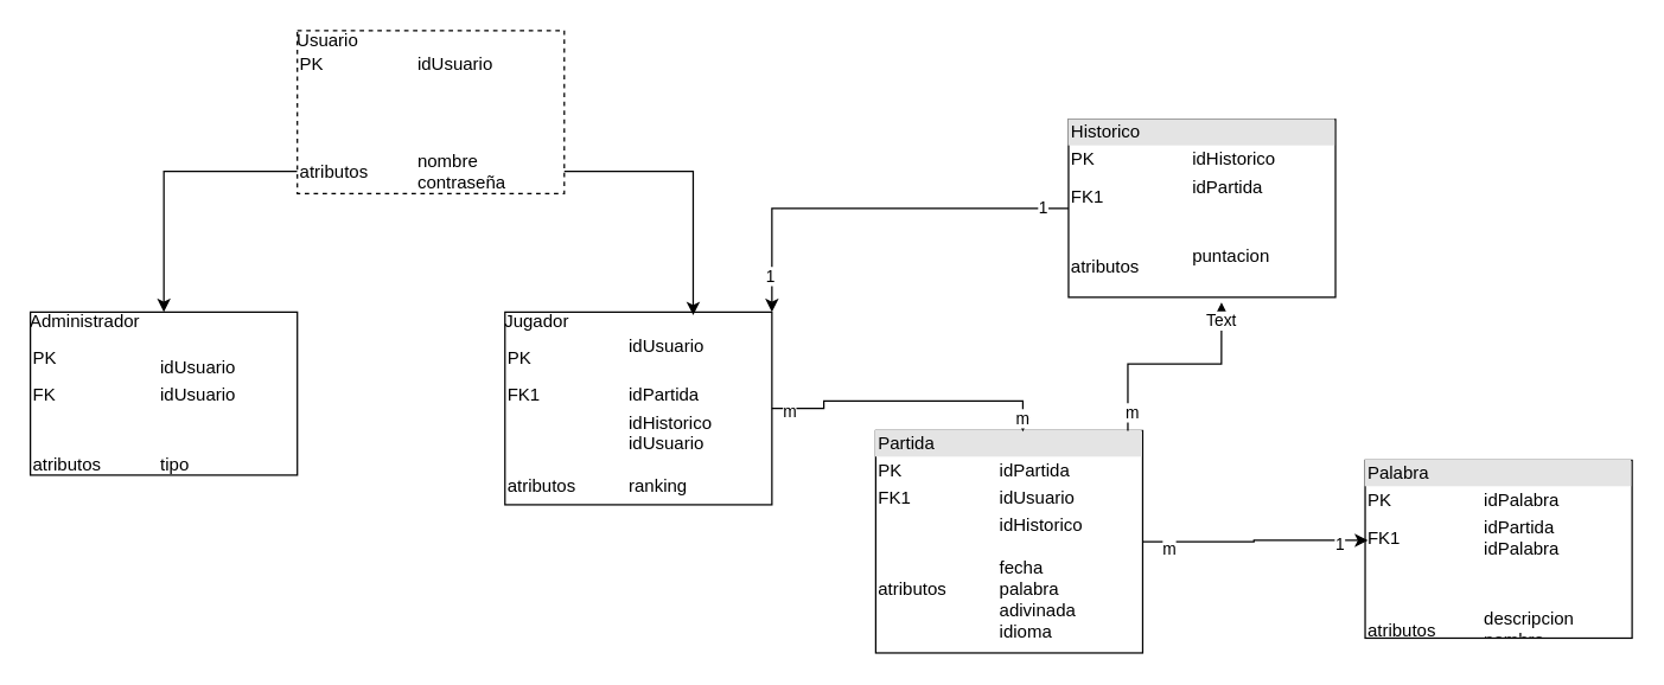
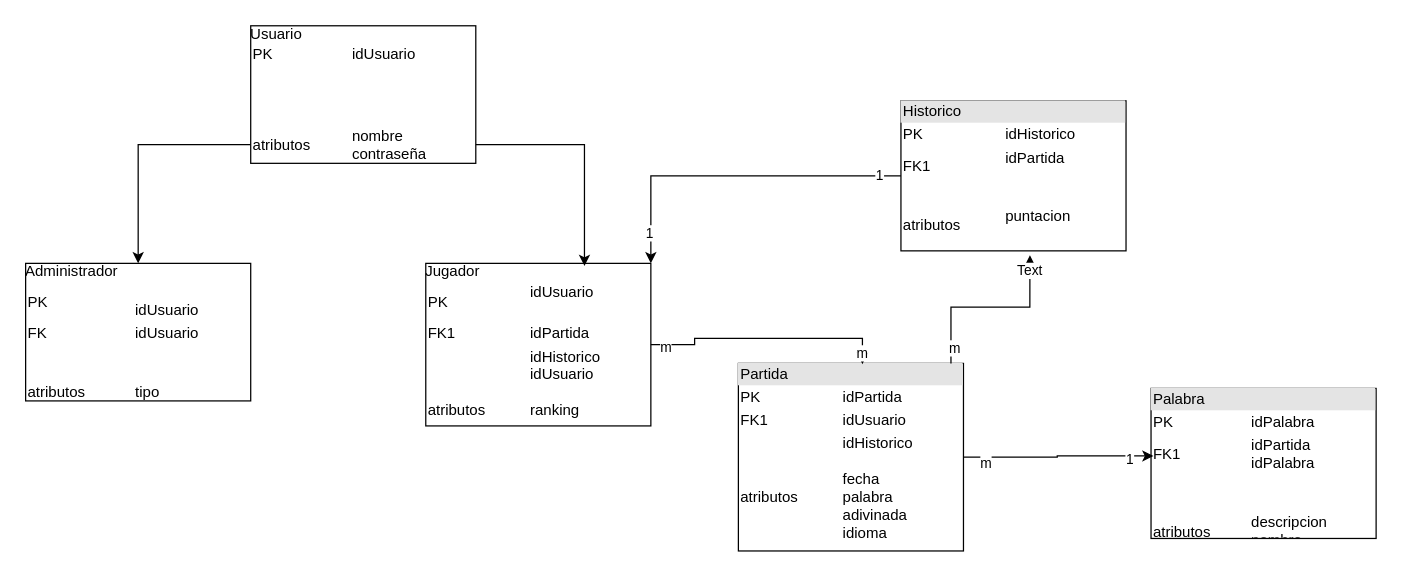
- <mxCell id="6" value="Usuario&lt;table style=&quot;width:100%;font-size:1em;&quot; cellpadding=&quot;2&quot; cellspacing=&quot;0&quot;&gt;&lt;tbody&gt;&lt;tr&gt;&lt;td&gt;PK&lt;/td&gt;&lt;td&gt;idUsuario&lt;br&gt;&lt;/td&gt;&lt;/tr&gt;&lt;tr&gt;&lt;td&gt;&lt;br&gt;&lt;/td&gt;&lt;td&gt;&lt;br&gt;&lt;/td&gt;&lt;/tr&gt;&lt;tr&gt;&lt;td&gt;atributos&lt;/td&gt;&lt;td&gt;&lt;br&gt;&lt;br&gt;nombre&lt;br&gt;contraseña&lt;br&gt;&lt;br&gt;&lt;br&gt;&lt;/td&gt;&lt;/tr&gt;&lt;/tbody&gt;&lt;/table&gt;" style="verticalAlign=top;align=left;overflow=fill;html=1;whiteSpace=wrap;dashed=1;" vertex="1" parent="1"><mxGeometry x="200" y="20" width="180" height="110" as="geometry" /></mxCell>
+ <mxCell id="6" value="Usuario&lt;table style=&quot;width:100%;font-size:1em;&quot; cellpadding=&quot;2&quot; cellspacing=&quot;0&quot;&gt;&lt;tbody&gt;&lt;tr&gt;&lt;td&gt;PK&lt;/td&gt;&lt;td&gt;idUsuario&lt;br&gt;&lt;/td&gt;&lt;/tr&gt;&lt;tr&gt;&lt;td&gt;&lt;br&gt;&lt;/td&gt;&lt;td&gt;&lt;br&gt;&lt;/td&gt;&lt;/tr&gt;&lt;tr&gt;&lt;td&gt;atributos&lt;/td&gt;&lt;td&gt;&lt;br&gt;&lt;br&gt;nombre&lt;br&gt;contraseña&lt;br&gt;&lt;br&gt;&lt;br&gt;&lt;/td&gt;&lt;/tr&gt;&lt;/tbody&gt;&lt;/table&gt;" style="verticalAlign=top;align=left;overflow=fill;html=1;whiteSpace=wrap;" vertex="1" parent="1"><mxGeometry x="200" y="20" width="180" height="110" as="geometry" /></mxCell>
